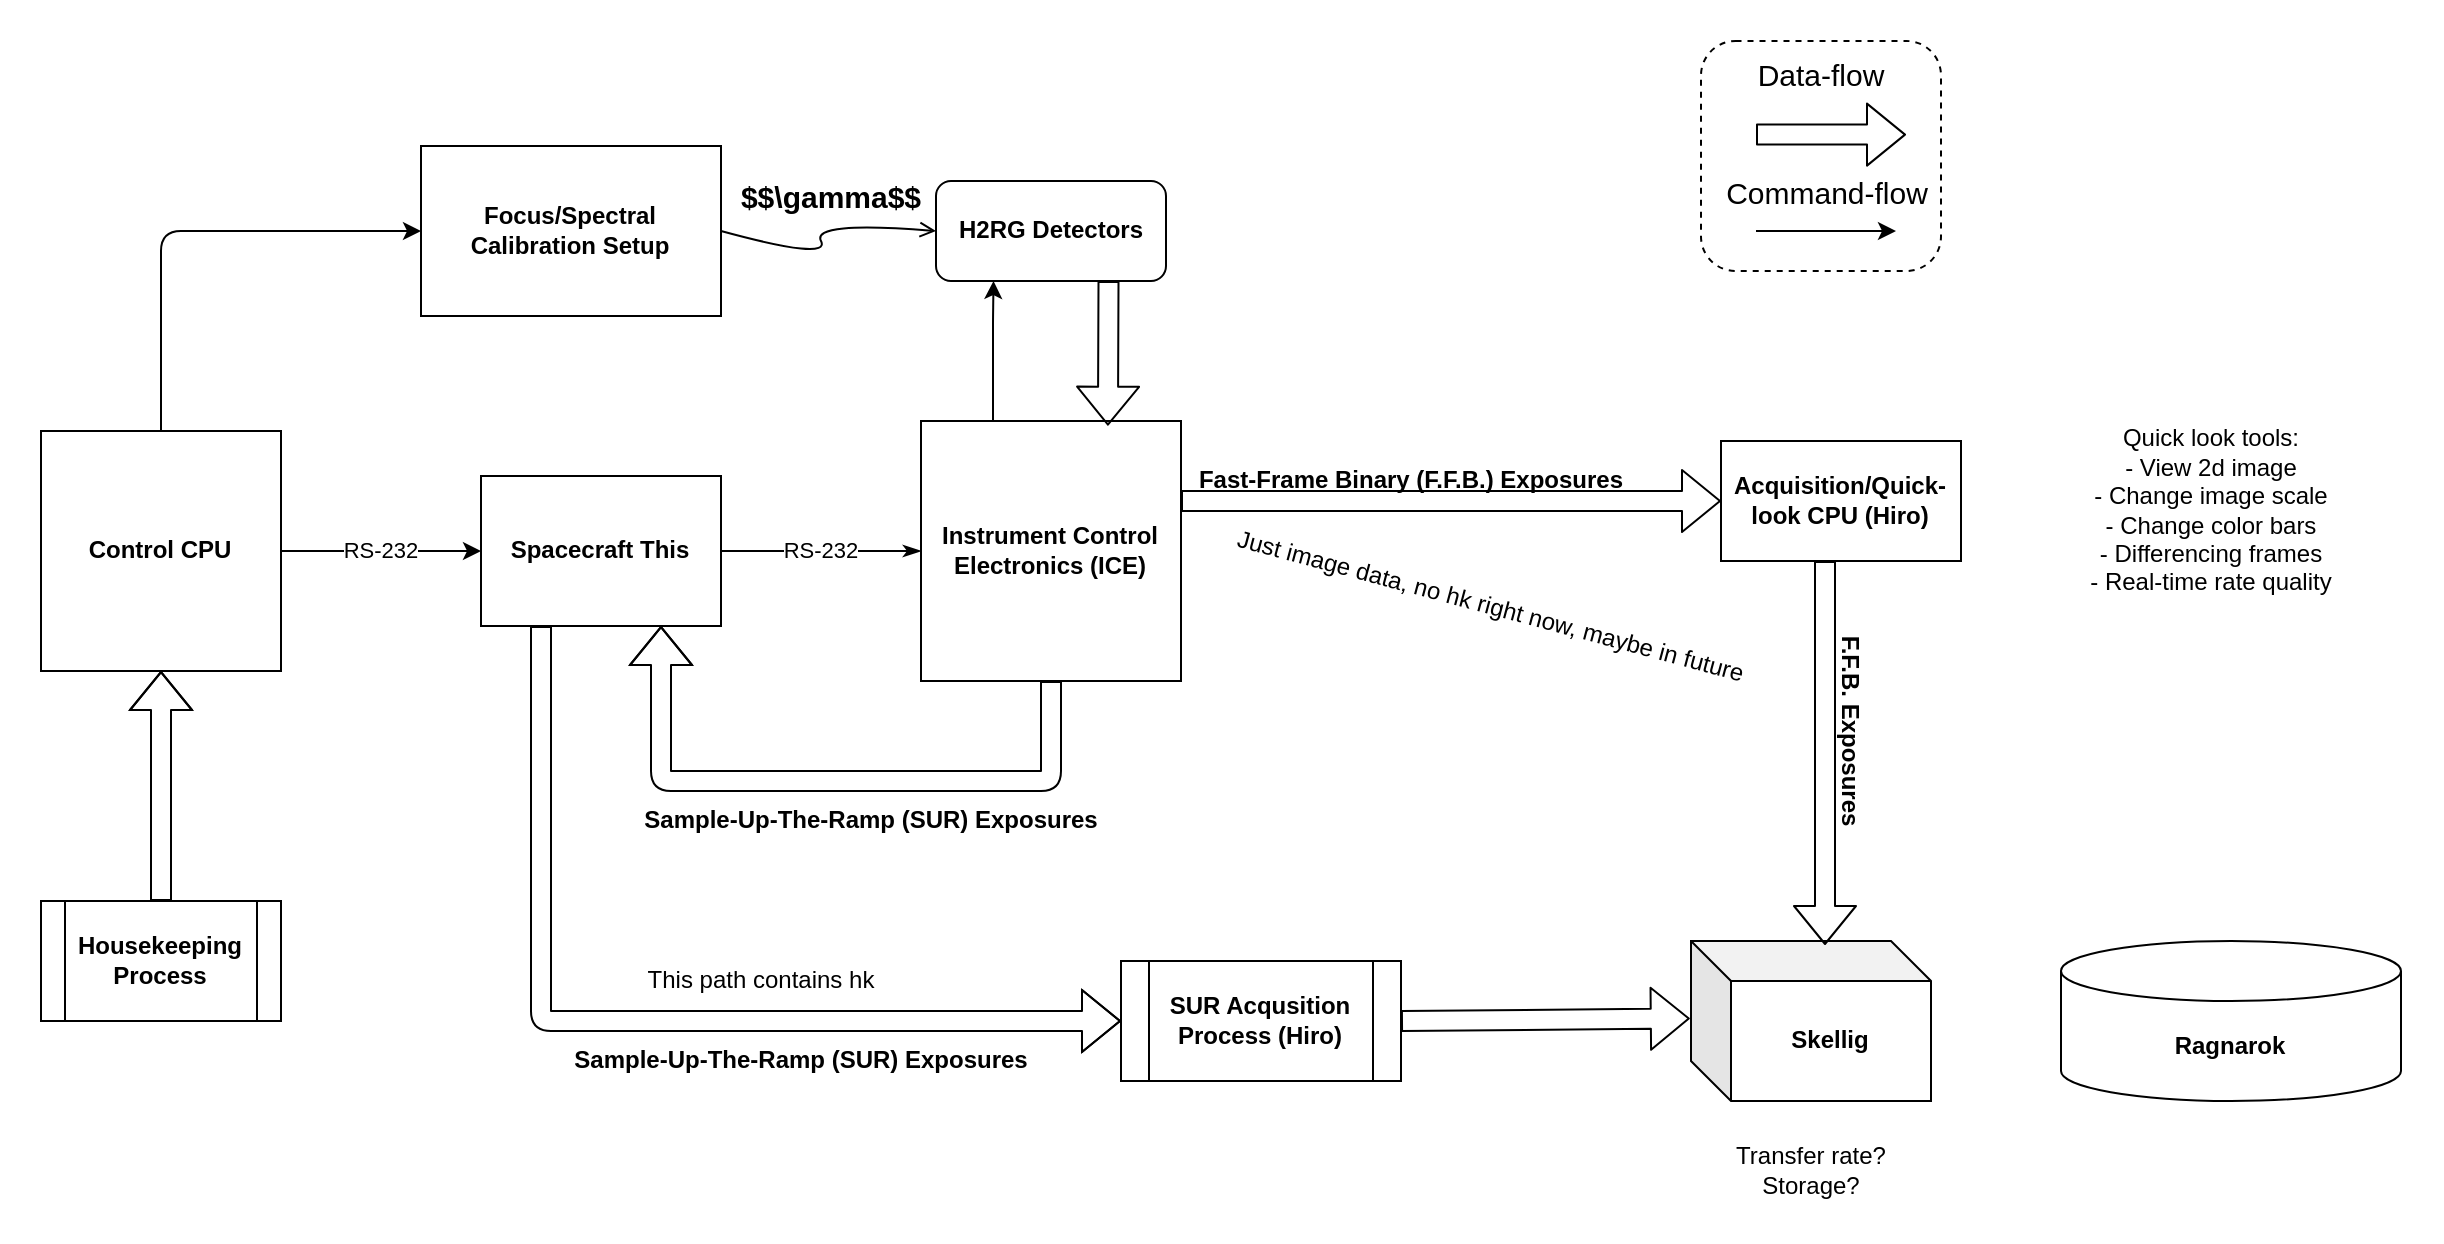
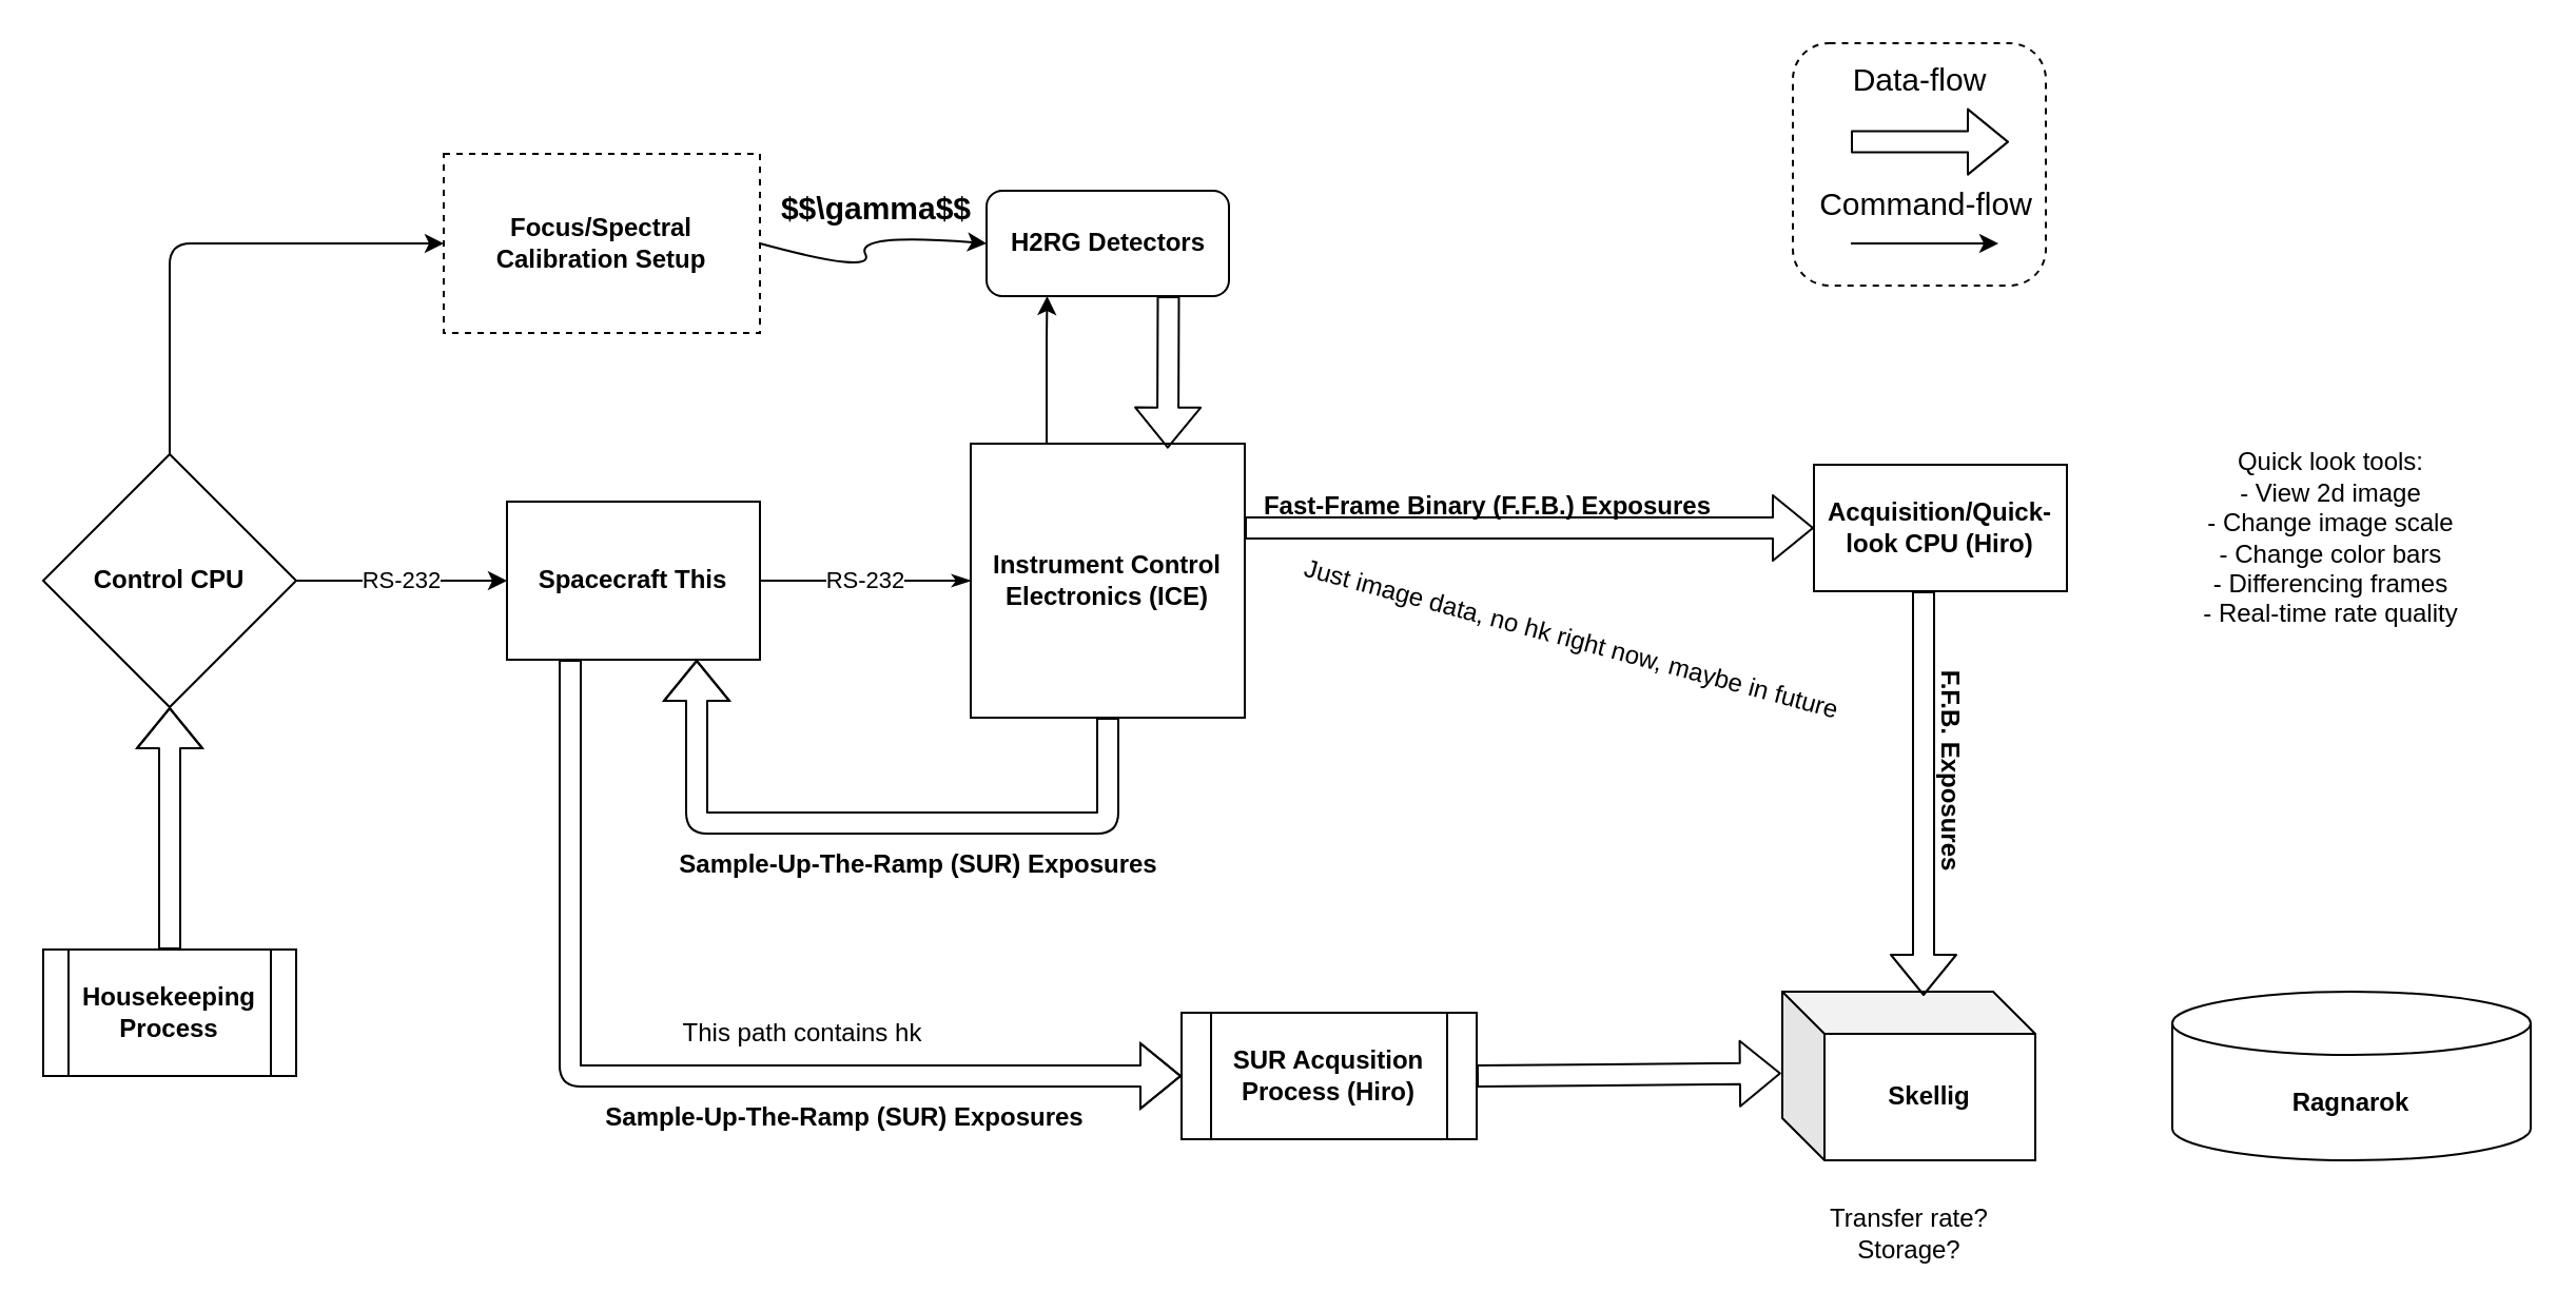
- <mxCell id="31" value="" style="curved=1;endArrow=open;html=1;exitX=1;exitY=0.5;exitDx=0;exitDy=0;entryX=0;entryY=0.5;entryDx=0;entryDy=0;" edge="1" parent="1" source="29" target="3"><mxGeometry width="50" height="50" relative="1" as="geometry"><mxPoint x="390" y="130" as="sourcePoint" /><mxPoint x="440" y="80" as="targetPoint" /><Array as="points"><mxPoint x="415" y="130" /><mxPoint x="405" y="110" /></Array></mxGeometry></mxCell>
+ <mxCell id="31" value="" style="curved=1;endArrow=classic;html=1;exitX=1;exitY=0.5;exitDx=0;exitDy=0;entryX=0;entryY=0.5;entryDx=0;entryDy=0;" edge="1" parent="1" source="29" target="3"><mxGeometry width="50" height="50" relative="1" as="geometry"><mxPoint x="390" y="130" as="sourcePoint" /><mxPoint x="440" y="80" as="targetPoint" /><Array as="points"><mxPoint x="415" y="130" /><mxPoint x="405" y="110" /></Array></mxGeometry></mxCell>
- <mxCell id="29" value="Focus/Spectral Calibration Setup" style="rounded=0;whiteSpace=wrap;html=1;fontStyle=1" vertex="1" parent="1"><mxGeometry x="210" y="72.5" width="150" height="85" as="geometry" /></mxCell>
+ <mxCell id="29" value="Focus/Spectral Calibration Setup" style="rounded=0;whiteSpace=wrap;html=1;fontStyle=1;dashed=1;" vertex="1" parent="1"><mxGeometry x="210" y="72.5" width="150" height="85" as="geometry" /></mxCell>
- <mxCell id="10" value="Control CPU" style="whiteSpace=wrap;html=1;aspect=fixed;fontStyle=1" vertex="1" parent="1"><mxGeometry x="20" y="215" width="120" height="120" as="geometry" /></mxCell>
+ <mxCell id="10" value="Control CPU" style="rhombus;whiteSpace=wrap;html=1;aspect=fixed;fontStyle=1;" vertex="1" parent="1"><mxGeometry x="20" y="215" width="120" height="120" as="geometry" /></mxCell>
